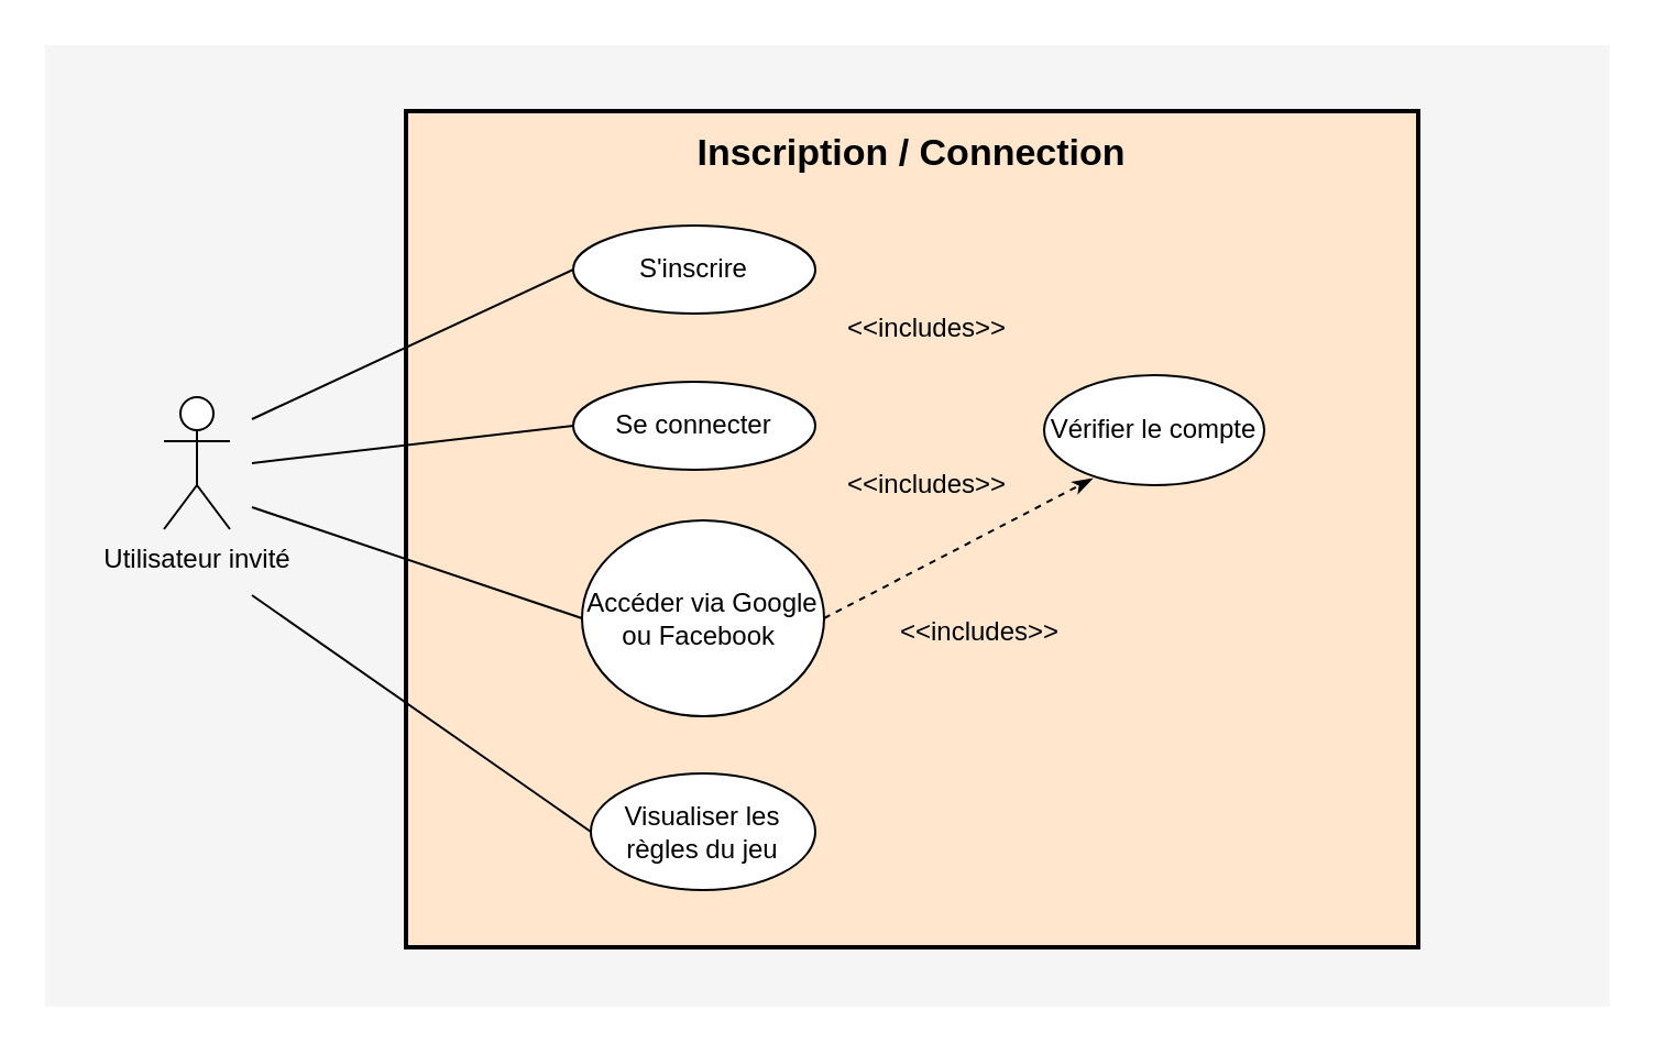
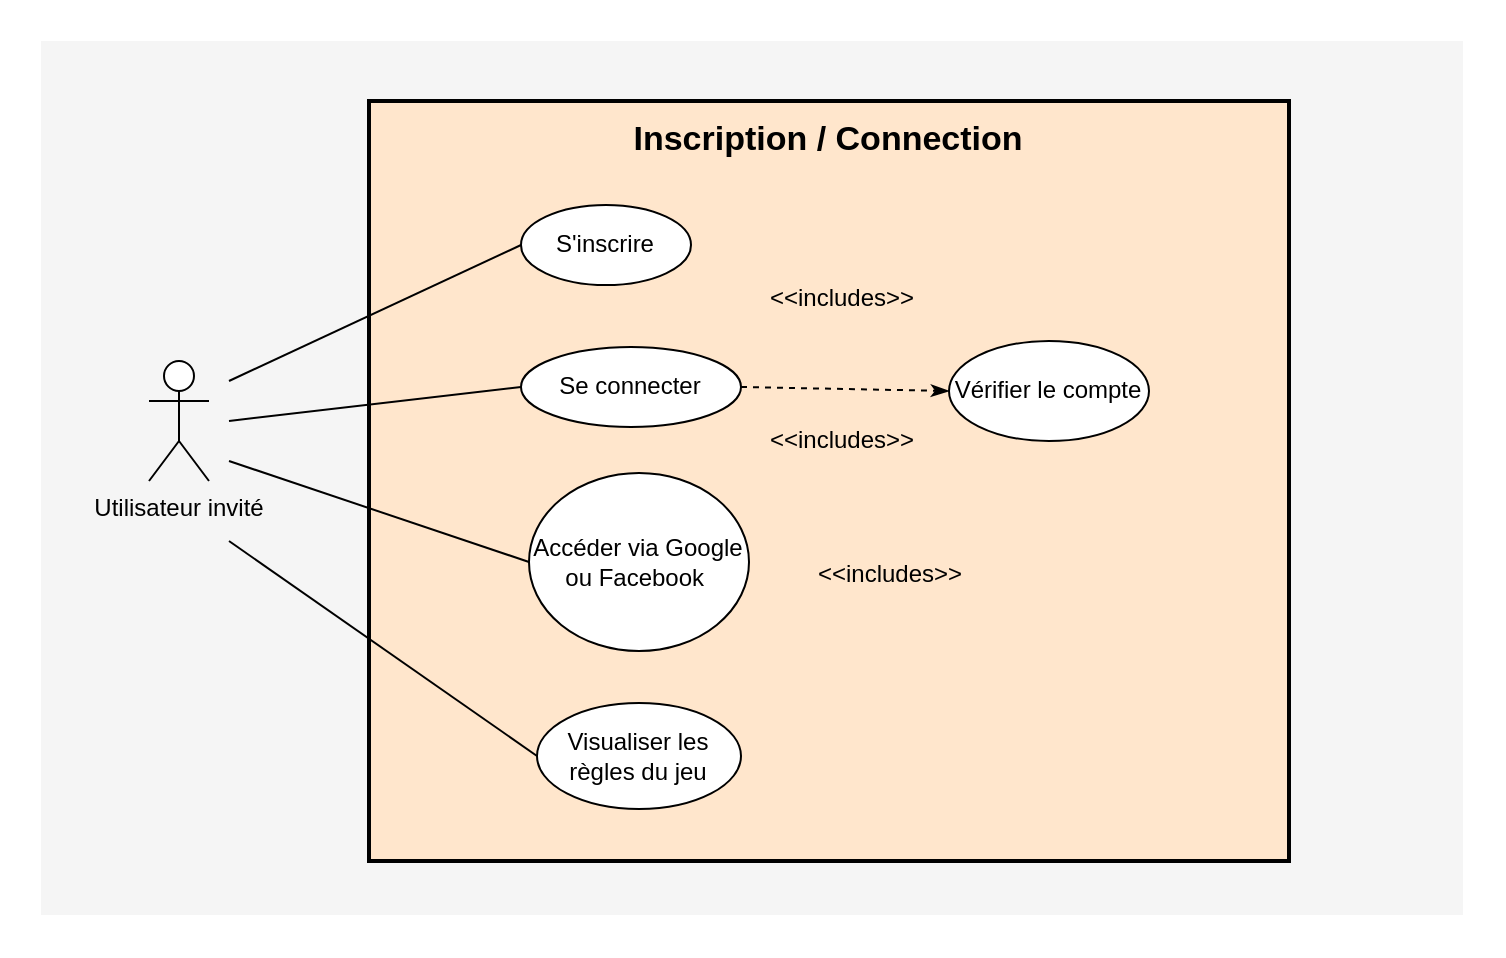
- <mxCell id="5" value="&lt;div&gt;S'inscrire&lt;/div&gt;" style="ellipse;whiteSpace=wrap;html=1;" parent="1" vertex="1"><mxGeometry x="260" y="102" width="110" height="40" as="geometry" /></mxCell>
+ <mxCell id="5" value="&lt;div&gt;S'inscrire&lt;/div&gt;" style="ellipse;whiteSpace=wrap;html=1;" parent="1" vertex="1"><mxGeometry x="260" y="102" width="85" height="40" as="geometry" /></mxCell>
+ <mxCell id="13" value="" style="endArrow=classicThin;dashed=1;html=1;strokeColor=#000000;fontSize=17;entryX=0;entryY=0.5;entryDx=0;entryDy=0;exitX=1;exitY=0.5;exitDx=0;exitDy=0;endFill=1;" parent="1" source="7" target="11" edge="1"><mxGeometry width="50" height="50" relative="1" as="geometry"><mxPoint x="374" y="130" as="sourcePoint" /><mxPoint x="459" y="130" as="targetPoint" /></mxGeometry></mxCell>
- <mxCell id="16" value="" style="endArrow=classicThin;dashed=1;html=1;strokeColor=#000000;fontSize=17;entryX=0.22;entryY=0.94;entryDx=0;entryDy=0;exitX=1;exitY=0.5;exitDx=0;exitDy=0;endFill=1;entryPerimeter=0;" parent="1" source="9" target="11" edge="1"><mxGeometry width="50" height="50" relative="1" as="geometry"><mxPoint x="384" y="220" as="sourcePoint" /><mxPoint x="469" y="220" as="targetPoint" /></mxGeometry></mxCell>
